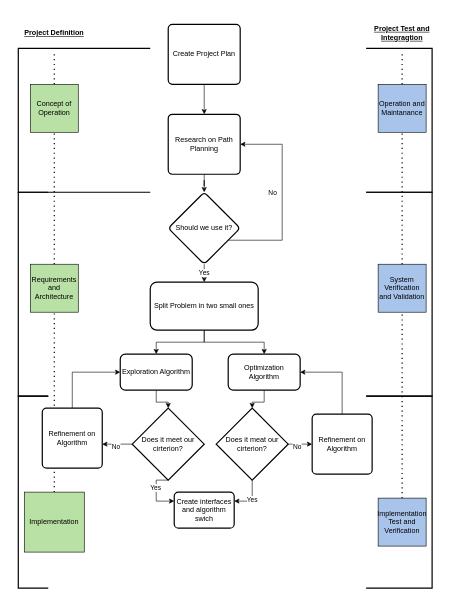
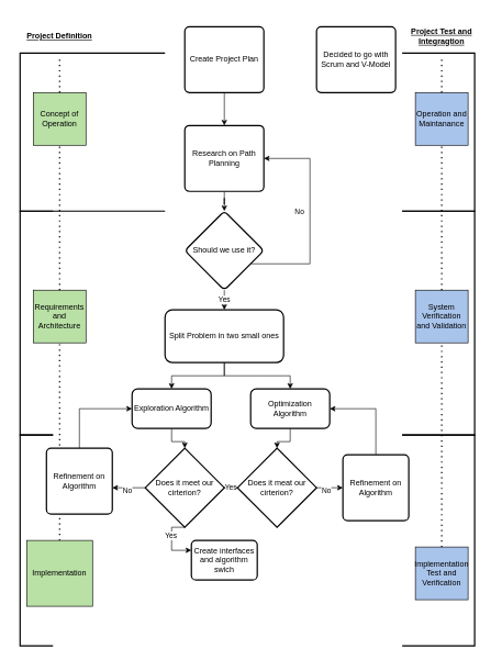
+ <mxCell id="33" value="Decided to go with Scrum and V-Model" style="rounded=1;whiteSpace=wrap;html=1;absoluteArcSize=1;arcSize=14;strokeWidth=2;" vertex="1" parent="1"><mxGeometry x="480" y="40" width="120" height="100" as="geometry" /></mxCell>
- <mxCell id="26" value="Yes" style="edgeStyle=orthogonalEdgeStyle;rounded=0;orthogonalLoop=1;jettySize=auto;html=1;entryX=1;entryY=0.25;entryDx=0;entryDy=0;" parent="1" source="27" target="32" edge="1"><mxGeometry relative="1" as="geometry" /></mxCell>
+ <mxCell id="26" value="Yes" style="edgeStyle=orthogonalEdgeStyle;rounded=0;orthogonalLoop=1;jettySize=auto;html=1;" parent="1" source="27" target="23" edge="1"><mxGeometry relative="1" as="geometry" /></mxCell>
